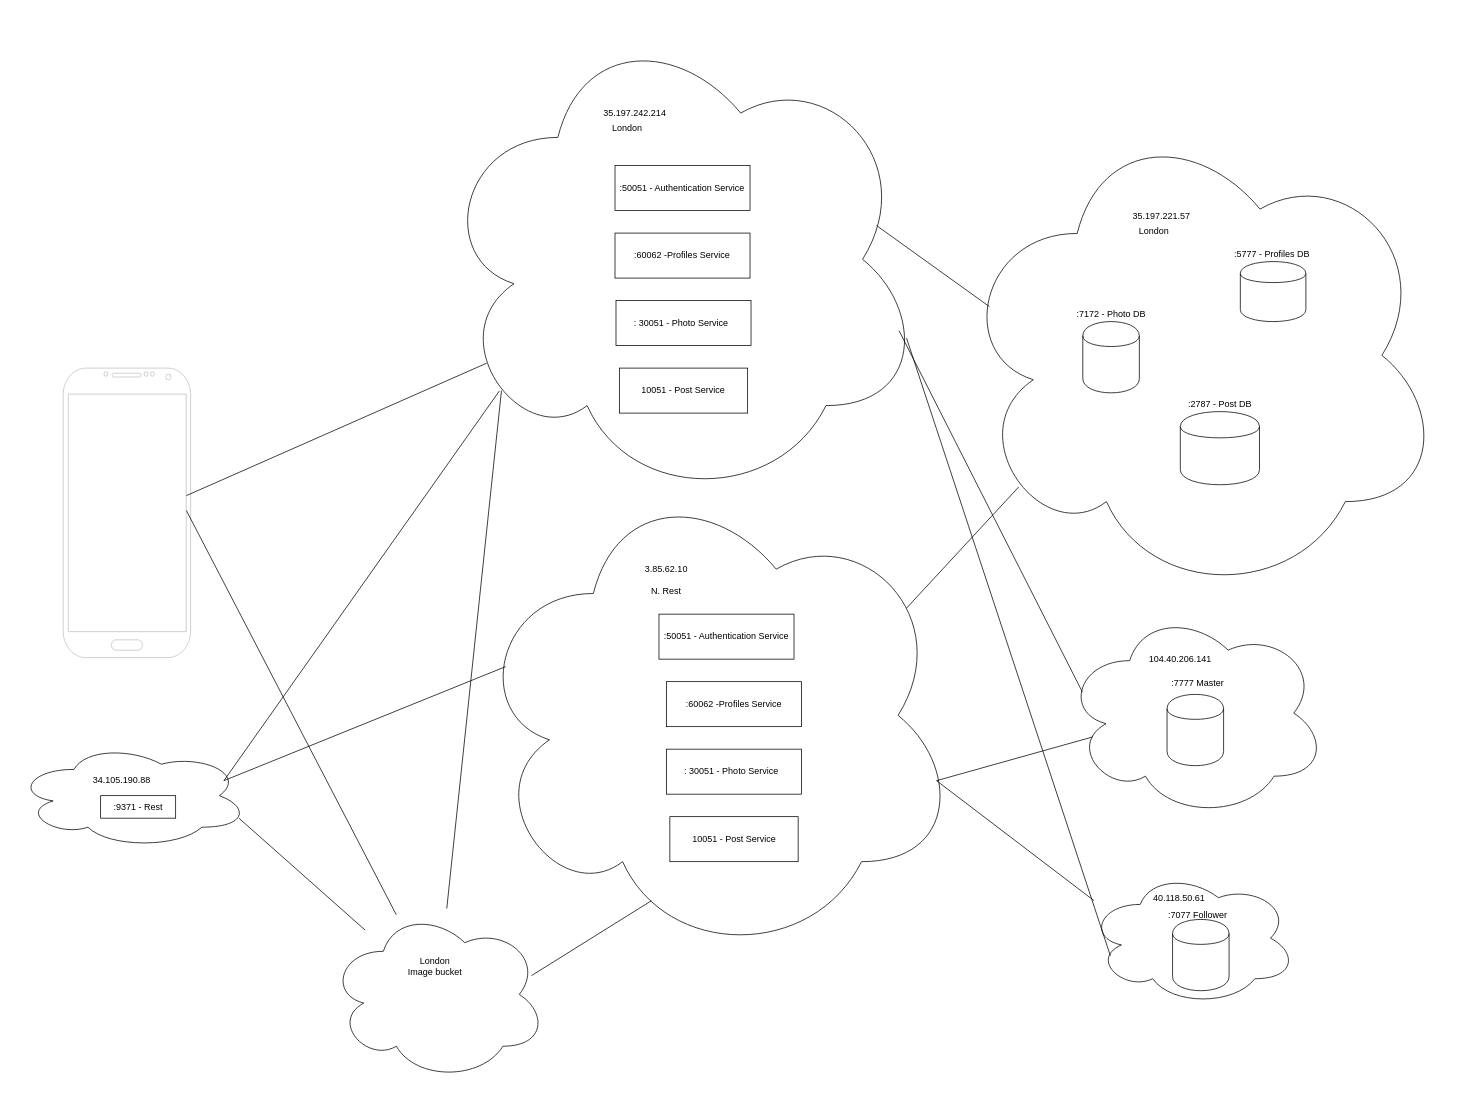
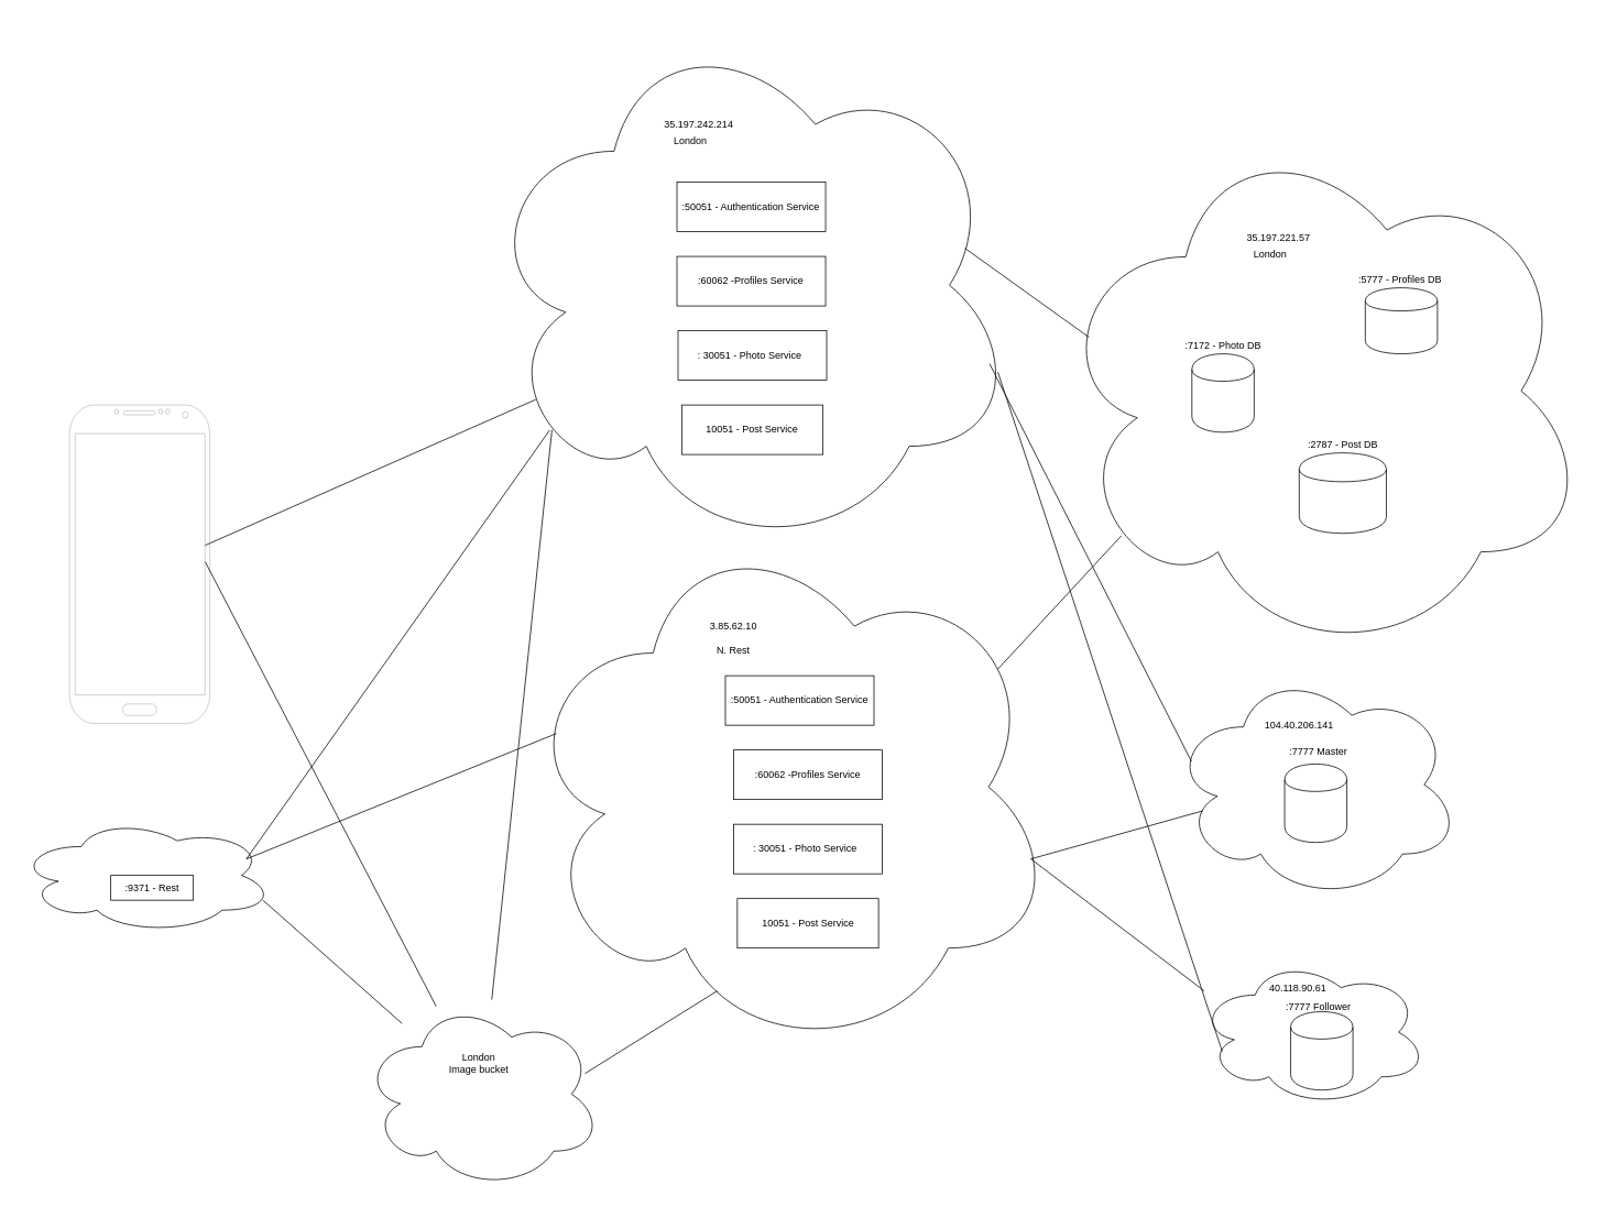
- <mxCell id="31" value="34.105.190.88" style="text;html=1;strokeColor=none;fillColor=none;align=center;verticalAlign=middle;whiteSpace=wrap;rounded=0;" vertex="1" parent="1"><mxGeometry x="72.18" y="1030" width="180" height="20" as="geometry" /></mxCell>
- <mxCell id="39" value="&lt;div class=&quot;fxc-copyablelabel-temp-element&quot;&gt;40.118.50.61&lt;/div&gt;" style="text;html=1;strokeColor=none;fillColor=none;align=center;verticalAlign=middle;whiteSpace=wrap;rounded=0;" vertex="1" parent="1"><mxGeometry x="1513.36" y="1187" width="117.32" height="20" as="geometry" /></mxCell>
+ <mxCell id="39" value="&lt;div class=&quot;fxc-copyablelabel-temp-element&quot;&gt;40.118.90.61&lt;/div&gt;" style="text;html=1;strokeColor=none;fillColor=none;align=center;verticalAlign=middle;whiteSpace=wrap;rounded=0;" vertex="1" parent="1"><mxGeometry x="1513.36" y="1187" width="117.32" height="20" as="geometry" /></mxCell>
- <mxCell id="38" value=":7077 Follower" style="text;html=1;strokeColor=none;fillColor=none;align=center;verticalAlign=middle;whiteSpace=wrap;rounded=0;" vertex="1" parent="1"><mxGeometry x="1555" y="1210" width="83" height="20" as="geometry" /></mxCell>
+ <mxCell id="38" value=":7777 Follower" style="text;html=1;strokeColor=none;fillColor=none;align=center;verticalAlign=middle;whiteSpace=wrap;rounded=0;" vertex="1" parent="1"><mxGeometry x="1555" y="1210" width="83" height="20" as="geometry" /></mxCell>
